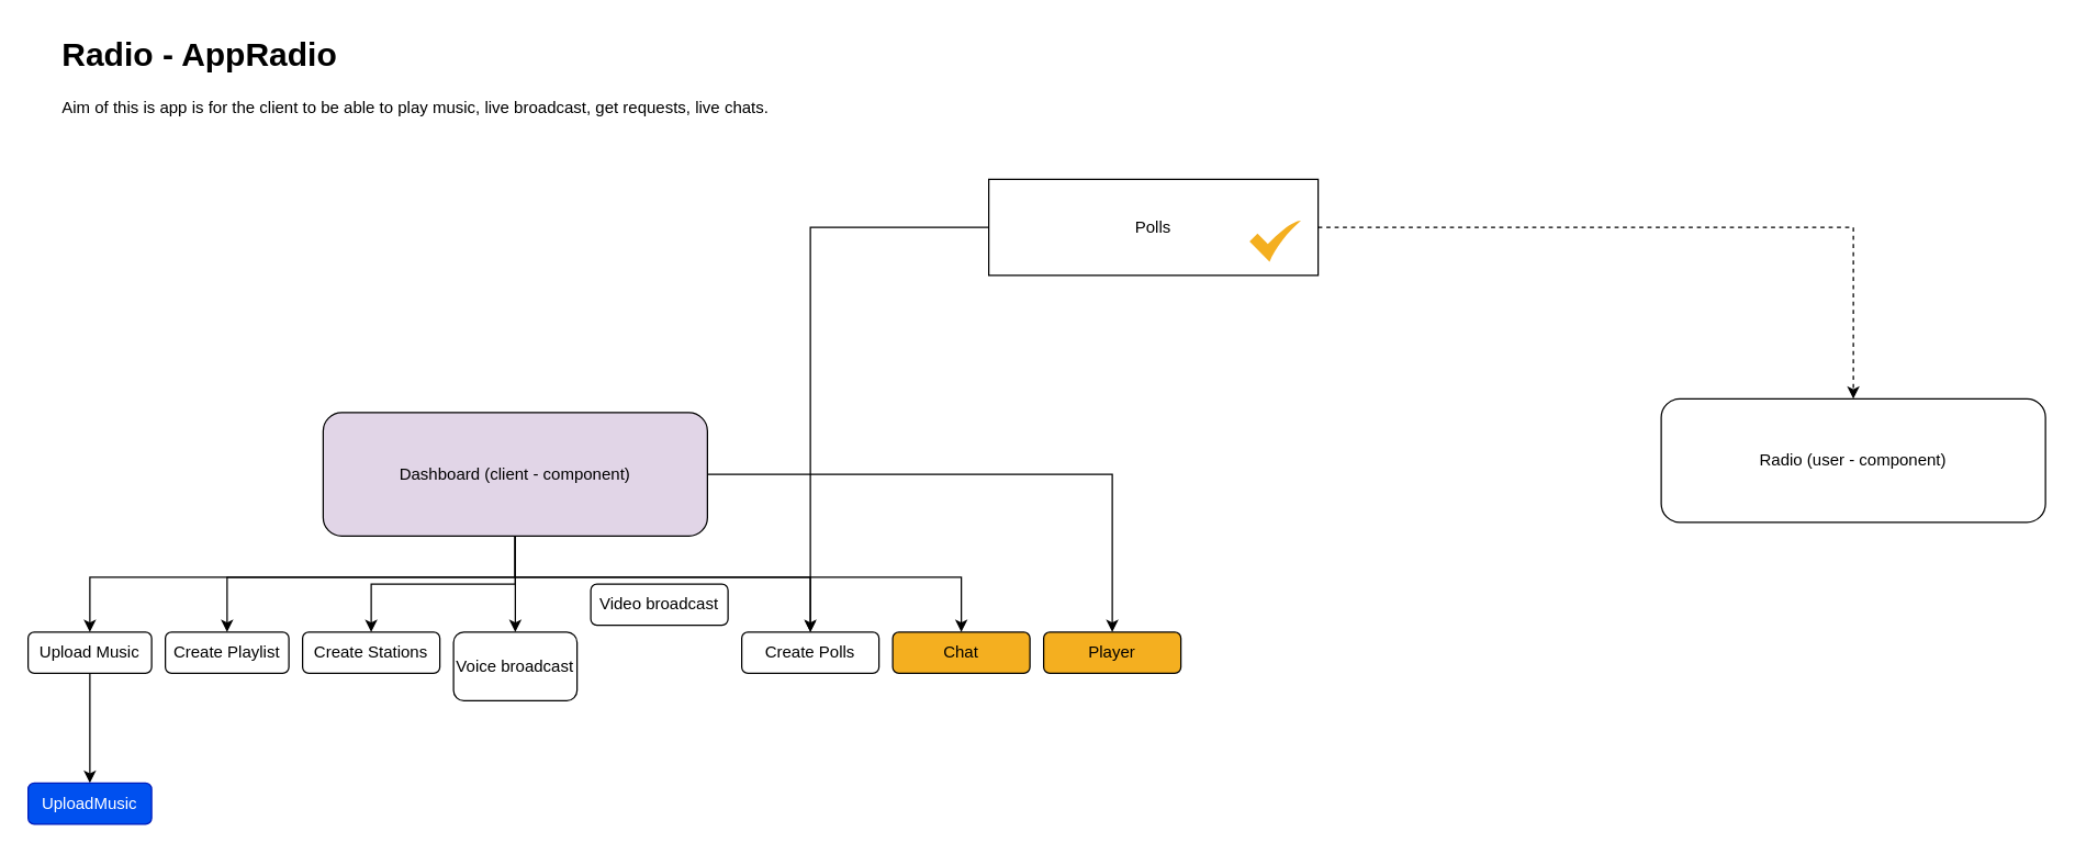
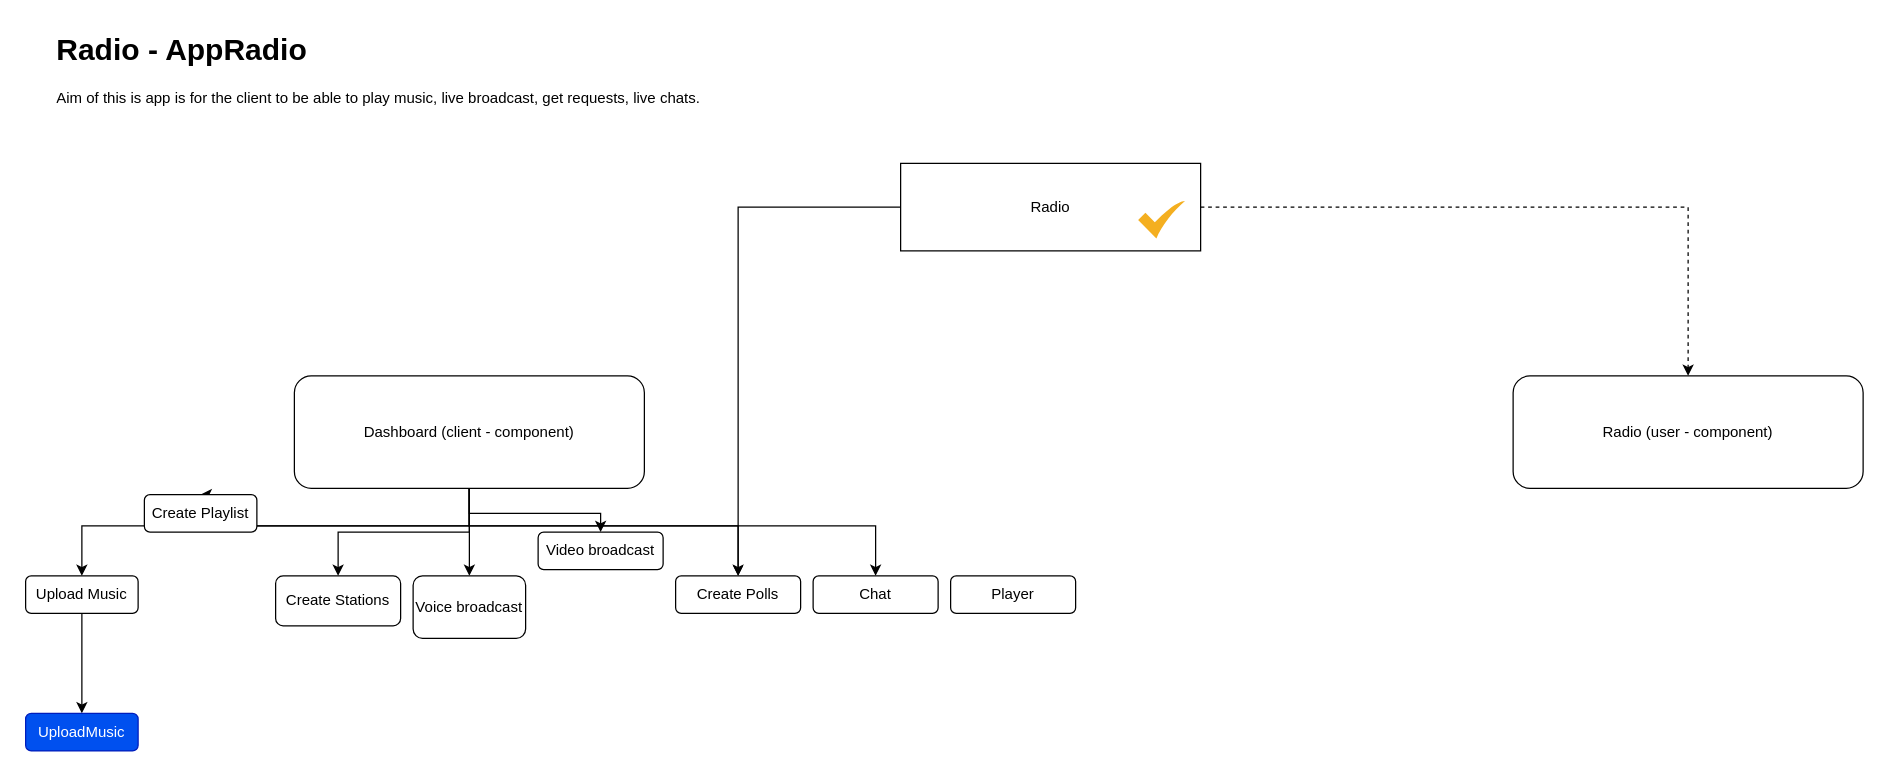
- <mxCell id="5" value="Polls" style="html=1;whiteSpace=wrap;container=1;recursiveResize=0;collapsible=0;" parent="1" vertex="1"><mxGeometry x="720" y="130" width="240" height="70" as="geometry" /></mxCell>
+ <mxCell id="5" value="Radio" style="html=1;whiteSpace=wrap;container=1;recursiveResize=0;collapsible=0;" parent="1" vertex="1"><mxGeometry x="720" y="130" width="240" height="70" as="geometry" /></mxCell>
- <mxCell id="15" value="Radio (user - component)" style="rounded=1;whiteSpace=wrap;html=1;" vertex="1" parent="1"><mxGeometry x="1210" y="290" width="280" height="90" as="geometry" /></mxCell>
+ <mxCell id="15" value="Radio (user - component)" style="rounded=1;whiteSpace=wrap;html=1;" vertex="1" parent="1"><mxGeometry x="1210" y="300" width="280" height="90" as="geometry" /></mxCell>
- <mxCell id="14" value="Dashboard (client - component)" style="rounded=1;whiteSpace=wrap;html=1;fillColor=#e1d5e7;" parent="1" vertex="1"><mxGeometry x="235" y="300" width="280" height="90" as="geometry" /></mxCell>
+ <mxCell id="14" value="Dashboard (client - component)" style="rounded=1;whiteSpace=wrap;html=1;" parent="1" vertex="1"><mxGeometry x="235" y="300" width="280" height="90" as="geometry" /></mxCell>
- <mxCell id="12" style="edgeStyle=orthogonalEdgeStyle;rounded=0;orthogonalLoop=1;jettySize=auto;html=1;" edge="1" parent="1" source="14" target="24"><mxGeometry relative="1" as="geometry" /></mxCell>
+ <mxCell id="12" style="edgeStyle=orthogonalEdgeStyle;rounded=0;orthogonalLoop=1;jettySize=auto;html=1;entryX=0.5;entryY=0;entryDx=0;entryDy=0;" edge="1" parent="1" source="14" target="21"><mxGeometry relative="1" as="geometry" /></mxCell>
- <mxCell id="18" value="Create Playlist" style="whiteSpace=wrap;html=1;rounded=1;" vertex="1" parent="1"><mxGeometry x="120" y="460" width="90" height="30" as="geometry" /></mxCell>
+ <mxCell id="18" value="Create Playlist" style="whiteSpace=wrap;html=1;rounded=1;" vertex="1" parent="1"><mxGeometry x="115" y="395" width="90" height="30" as="geometry" /></mxCell>
- <mxCell id="19" value="Create Stations" style="whiteSpace=wrap;html=1;rounded=1;" vertex="1" parent="1"><mxGeometry x="220" y="460" width="100" height="30" as="geometry" /></mxCell>
+ <mxCell id="19" value="Create Stations" style="whiteSpace=wrap;html=1;rounded=1;" vertex="1" parent="1"><mxGeometry x="220" y="460" width="100" height="40" as="geometry" /></mxCell>
- <mxCell id="23" value="Chat" style="whiteSpace=wrap;html=1;rounded=1;fillColor=#f4af20;" vertex="1" parent="1"><mxGeometry x="650" y="460" width="100" height="30" as="geometry" /></mxCell>
+ <mxCell id="23" value="Chat" style="whiteSpace=wrap;html=1;rounded=1;" vertex="1" parent="1"><mxGeometry x="650" y="460" width="100" height="30" as="geometry" /></mxCell>
- <mxCell id="24" value="Player" style="whiteSpace=wrap;html=1;rounded=1;fillColor=#f4af20;" vertex="1" parent="1"><mxGeometry x="760" y="460" width="100" height="30" as="geometry" /></mxCell>
+ <mxCell id="24" value="Player" style="whiteSpace=wrap;html=1;rounded=1;" vertex="1" parent="1"><mxGeometry x="760" y="460" width="100" height="30" as="geometry" /></mxCell>
